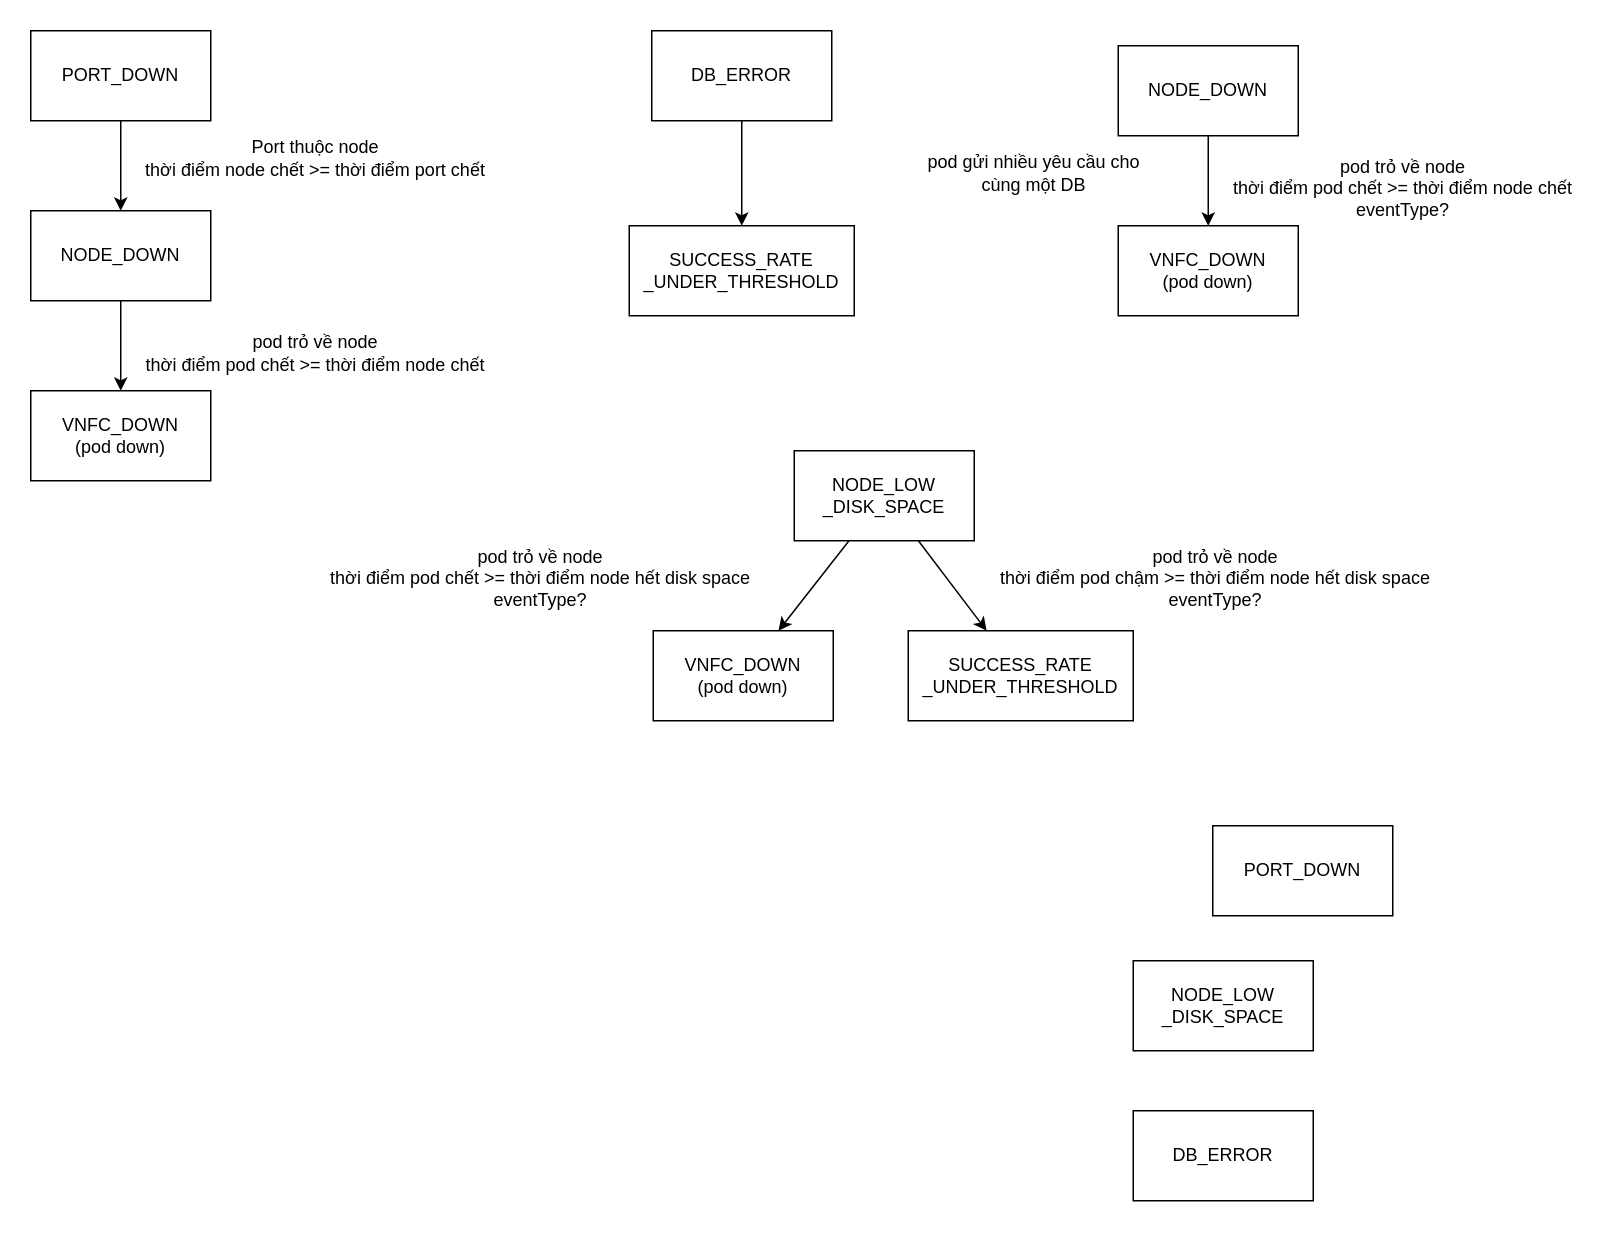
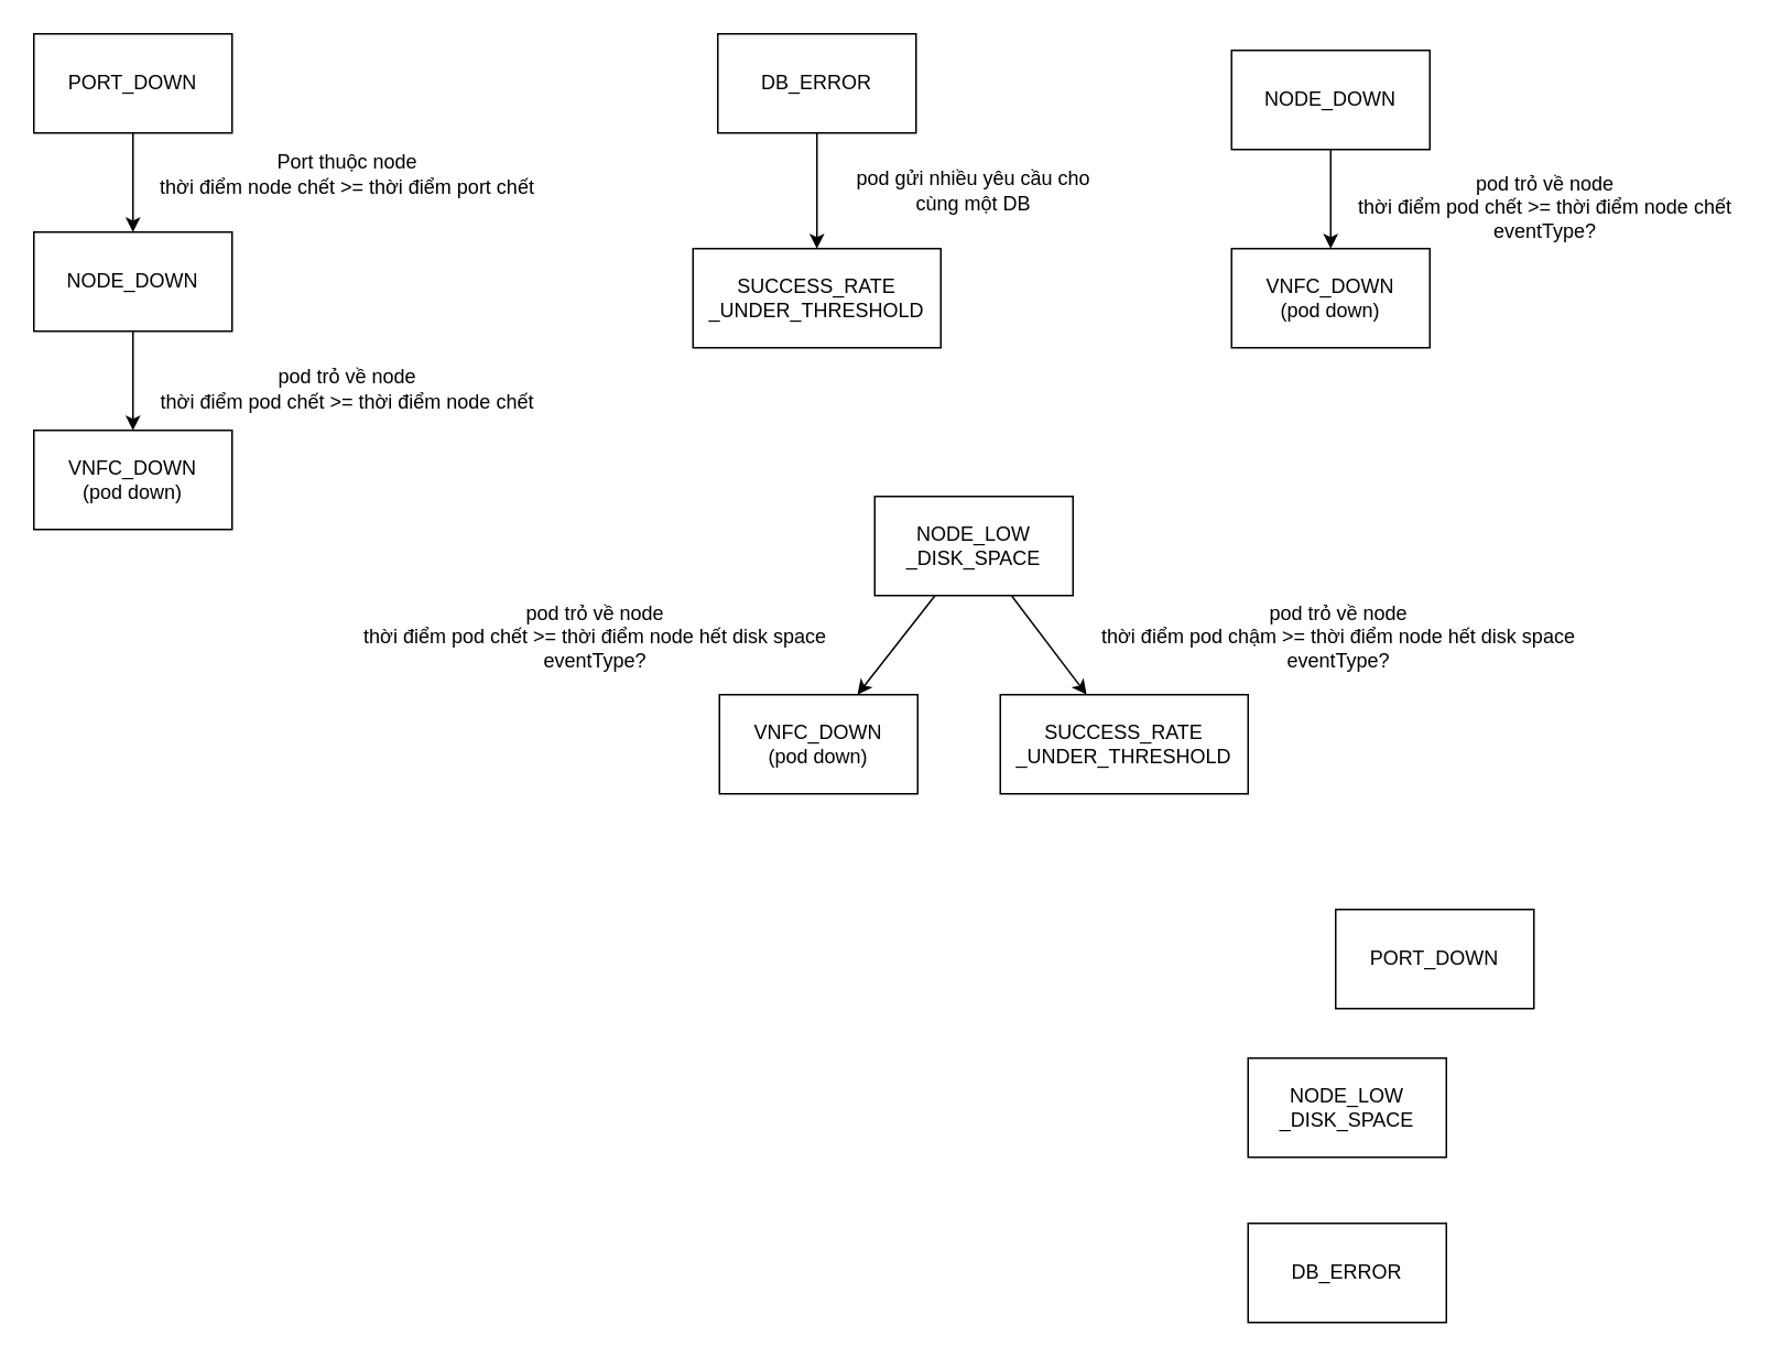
- <mxCell id="22" value="pod gửi nhiều yêu cầu cho cùng một DB" style="text;html=1;strokeColor=none;fillColor=none;align=center;verticalAlign=middle;whiteSpace=wrap;rounded=0;" parent="1" vertex="1"><mxGeometry x="614" y="100" width="150" height="30" as="geometry" /></mxCell>
+ <mxCell id="22" value="pod gửi nhiều yêu cầu cho cùng một DB" style="text;html=1;strokeColor=none;fillColor=none;align=center;verticalAlign=middle;whiteSpace=wrap;rounded=0;" parent="1" vertex="1"><mxGeometry x="514" y="100" width="150" height="30" as="geometry" /></mxCell>
